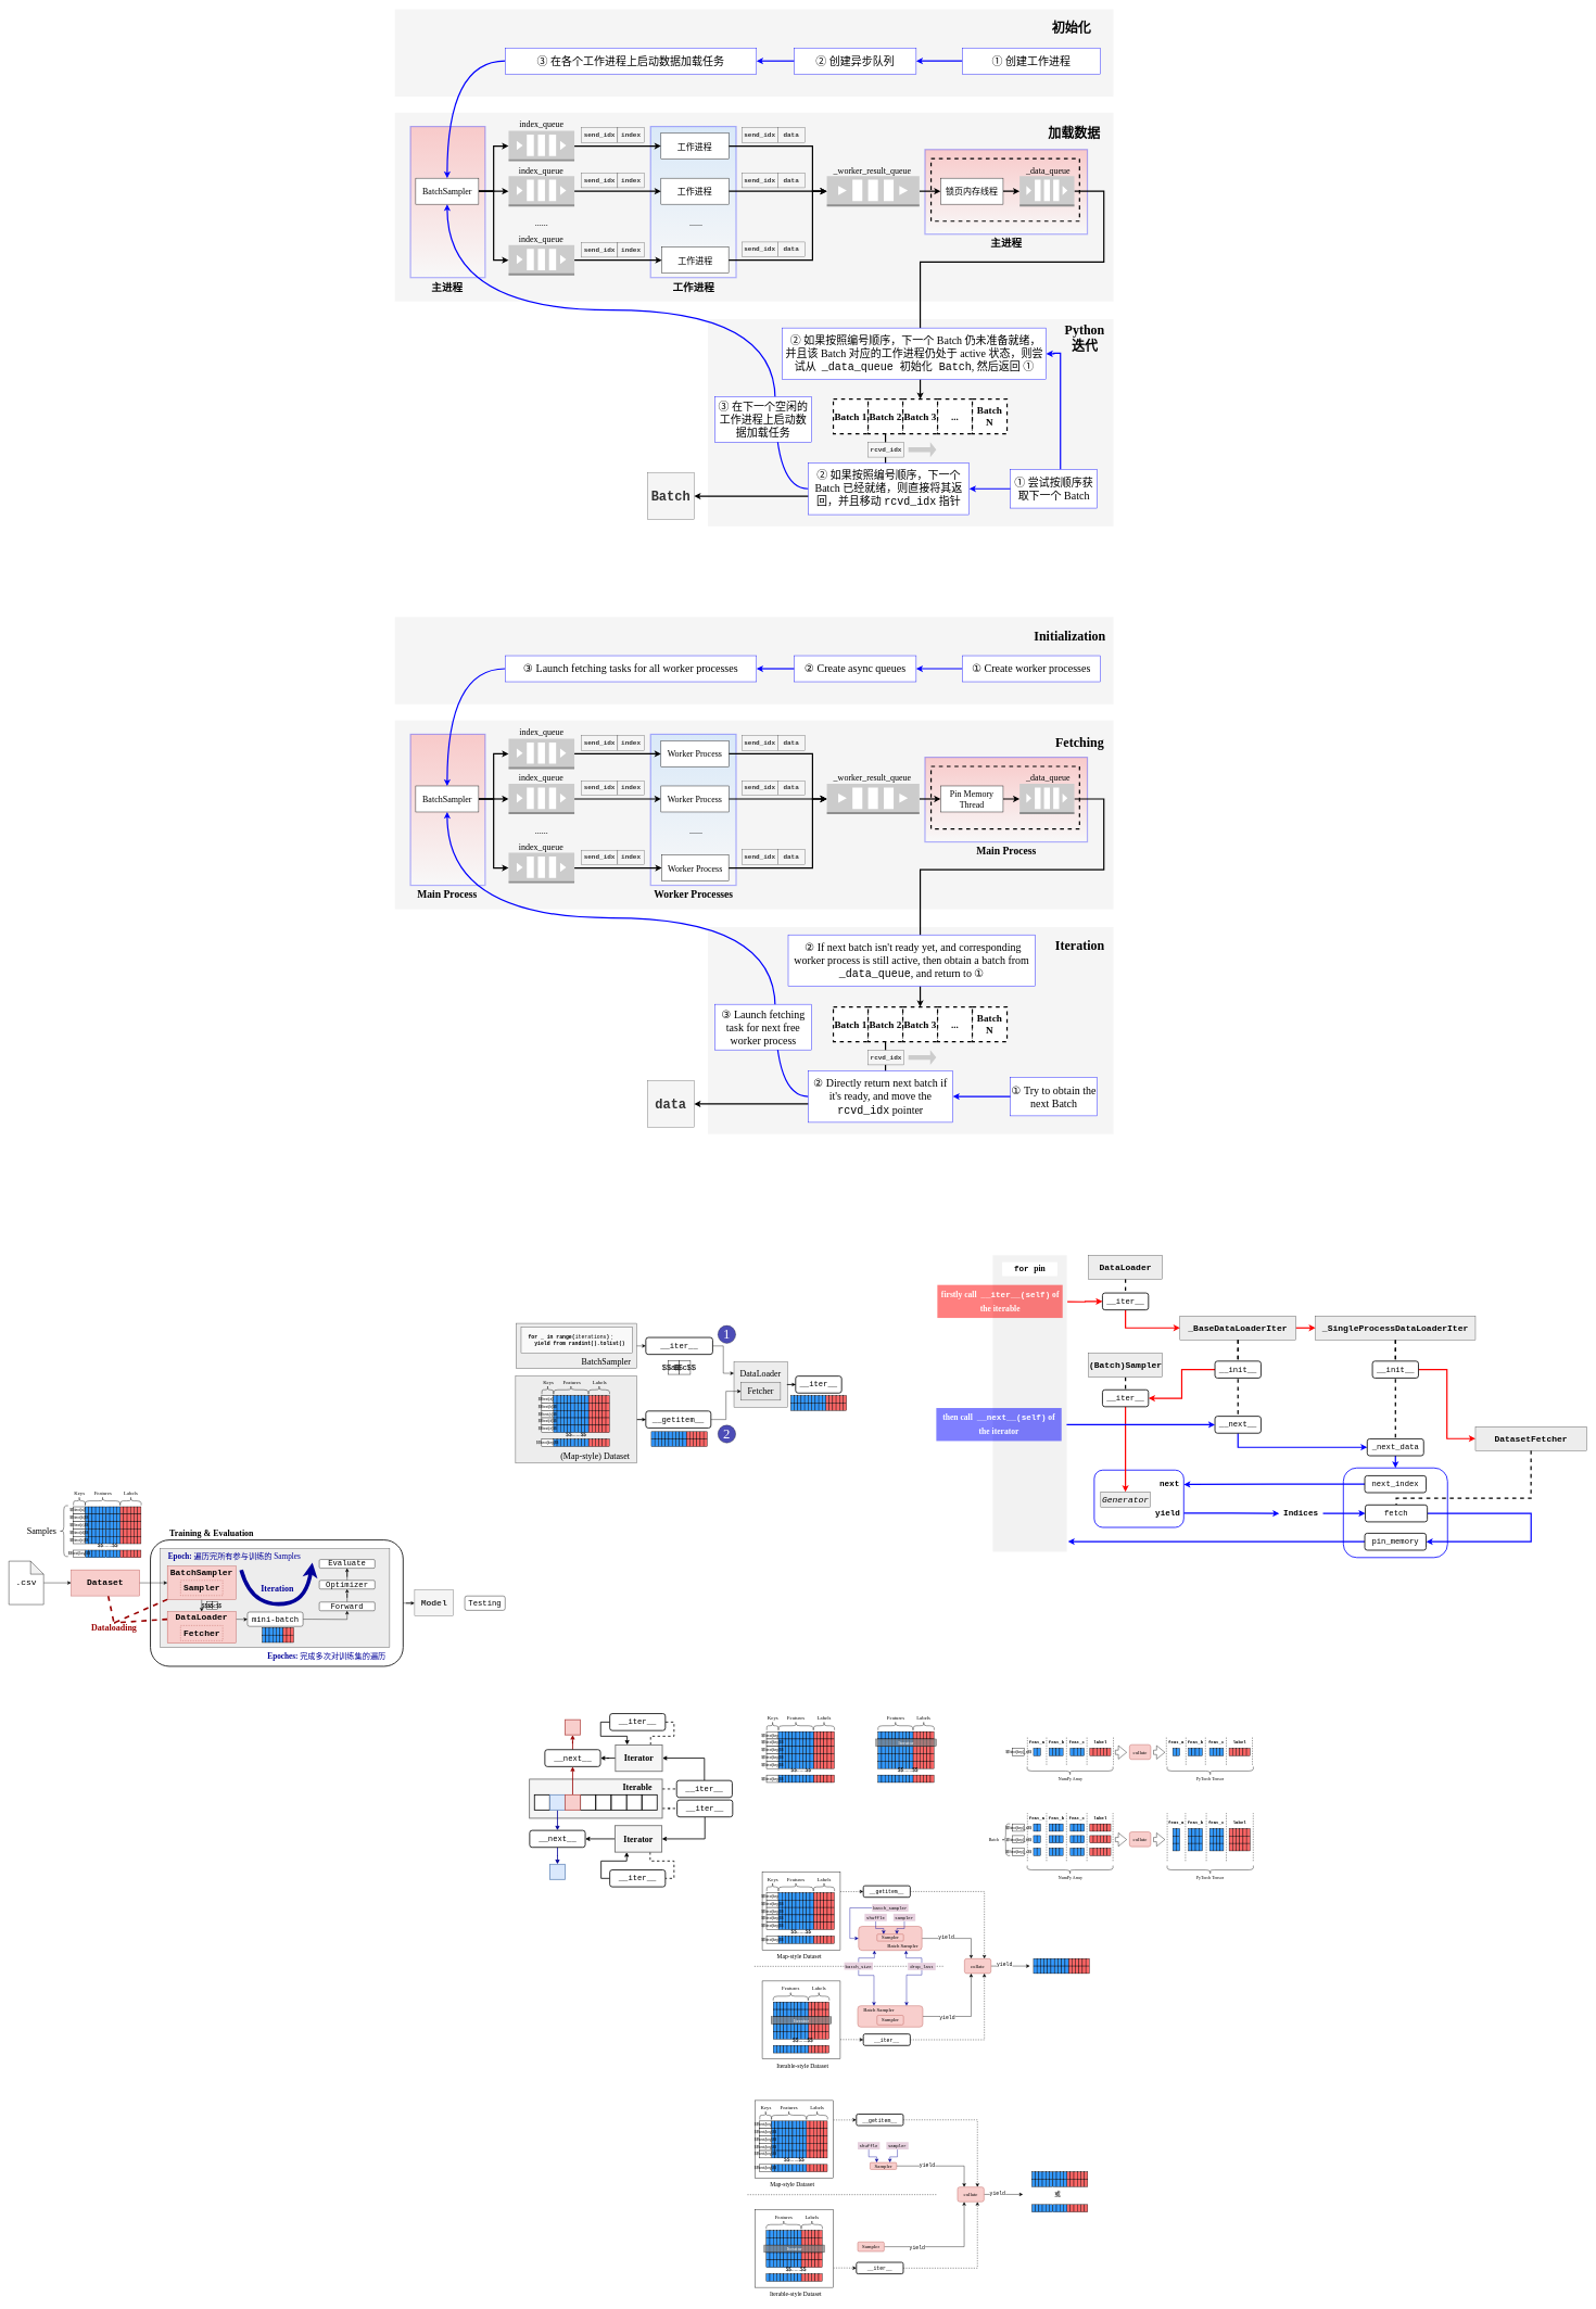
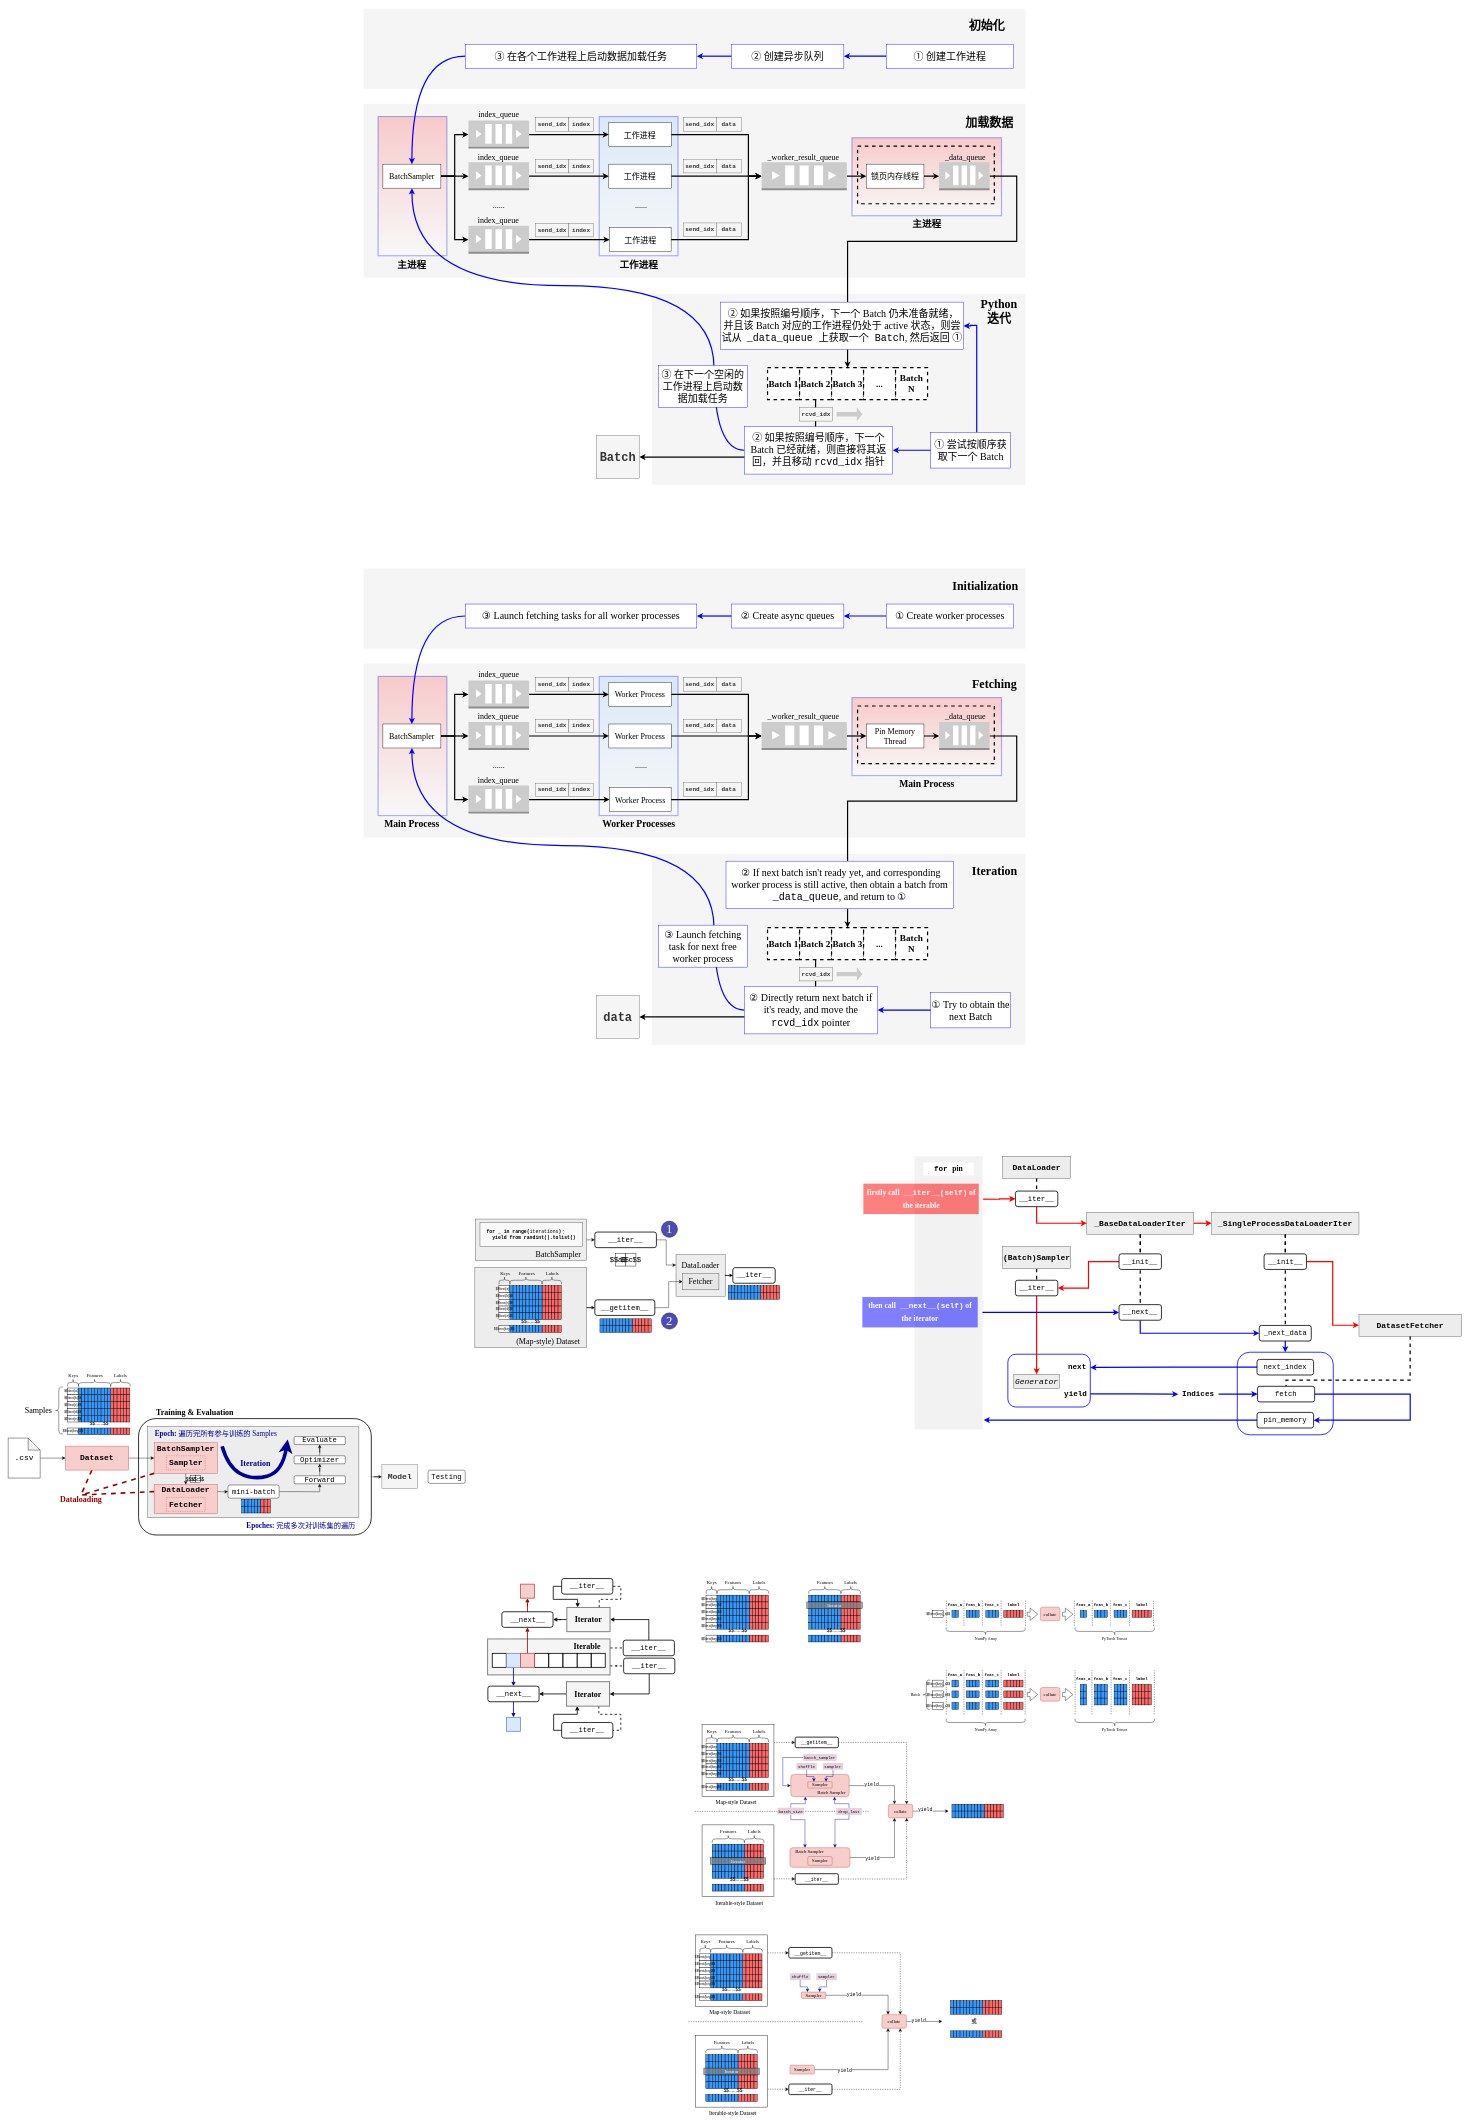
- <mxCell id="1536" value="&lt;span style=&quot;font-family: &amp;#34;georgia&amp;#34; ; font-size: 25px&quot;&gt;&amp;nbsp;&lt;/span&gt;&lt;span style=&quot;font-family: &amp;#34;georgia&amp;#34; ; font-size: 25px&quot;&gt;② 如果按照编号顺序，下一个 Batch 仍未准备就绪，并且该 Batch 对应的工作进程仍处于 active 状态，则尝试从&amp;nbsp;&lt;/span&gt;&lt;span style=&quot;font-family: &amp;#34;georgia&amp;#34; ; font-size: 25px&quot;&gt;&amp;nbsp;&lt;/span&gt;&lt;span style=&quot;font-size: 25px&quot;&gt;&lt;font face=&quot;Courier New&quot;&gt;_data_queue 初始化 Batch&lt;/font&gt;&lt;/span&gt;&lt;span style=&quot;font-family: &amp;#34;georgia&amp;#34; ; font-size: 25px&quot;&gt;, 然后返回&amp;nbsp;&lt;/span&gt;&lt;span style=&quot;font-family: &amp;#34;georgia&amp;#34; ; font-size: 25px&quot;&gt;①&lt;/span&gt;&lt;span style=&quot;font-family: &amp;#34;georgia&amp;#34; ; font-size: 25px&quot;&gt;&lt;br&gt;&lt;/span&gt;" style="rounded=0;whiteSpace=wrap;html=1;fillColor=#FFFFFF;fontSize=18;strokeColor=#0000FF;" vertex="1" parent="1"><mxGeometry x="1800.5" y="754" width="608.84" height="119" as="geometry" /></mxCell>
+ <mxCell id="1536" value="&lt;span style=&quot;font-family: &amp;#34;georgia&amp;#34; ; font-size: 25px&quot;&gt;&amp;nbsp;&lt;/span&gt;&lt;span style=&quot;font-family: &amp;#34;georgia&amp;#34; ; font-size: 25px&quot;&gt;② 如果按照编号顺序，下一个 Batch 仍未准备就绪，并且该 Batch 对应的工作进程仍处于 active 状态，则尝试从&amp;nbsp;&lt;/span&gt;&lt;span style=&quot;font-family: &amp;#34;georgia&amp;#34; ; font-size: 25px&quot;&gt;&amp;nbsp;&lt;/span&gt;&lt;span style=&quot;font-size: 25px&quot;&gt;&lt;font face=&quot;Courier New&quot;&gt;_data_queue 上获取一个 Batch&lt;/font&gt;&lt;/span&gt;&lt;span style=&quot;font-family: &amp;#34;georgia&amp;#34; ; font-size: 25px&quot;&gt;, 然后返回&amp;nbsp;&lt;/span&gt;&lt;span style=&quot;font-family: &amp;#34;georgia&amp;#34; ; font-size: 25px&quot;&gt;①&lt;/span&gt;&lt;span style=&quot;font-family: &amp;#34;georgia&amp;#34; ; font-size: 25px&quot;&gt;&lt;br&gt;&lt;/span&gt;" style="rounded=0;whiteSpace=wrap;html=1;fillColor=#FFFFFF;fontSize=18;strokeColor=#0000FF;" vertex="1" parent="1"><mxGeometry x="1800.5" y="754" width="608.84" height="119" as="geometry" /></mxCell>
- <mxCell id="41" value="Dataloading" style="text;html=1;strokeColor=none;fillColor=none;align=center;verticalAlign=middle;whiteSpace=wrap;rounded=0;fontFamily=Georgia;fontSize=20;fontStyle=1;fontColor=#990000;" parent="1" vertex="1"><mxGeometry x="194.5" y="3737" width="135" height="21" as="geometry" /></mxCell>
+ <mxCell id="41" value="Dataloading" style="text;html=1;strokeColor=none;fillColor=none;align=center;verticalAlign=middle;whiteSpace=wrap;rounded=0;fontFamily=Georgia;fontSize=20;fontStyle=1;fontColor=#990000;" parent="1" vertex="1"><mxGeometry x="134.5" y="3737" width="135" height="21" as="geometry" /></mxCell>
